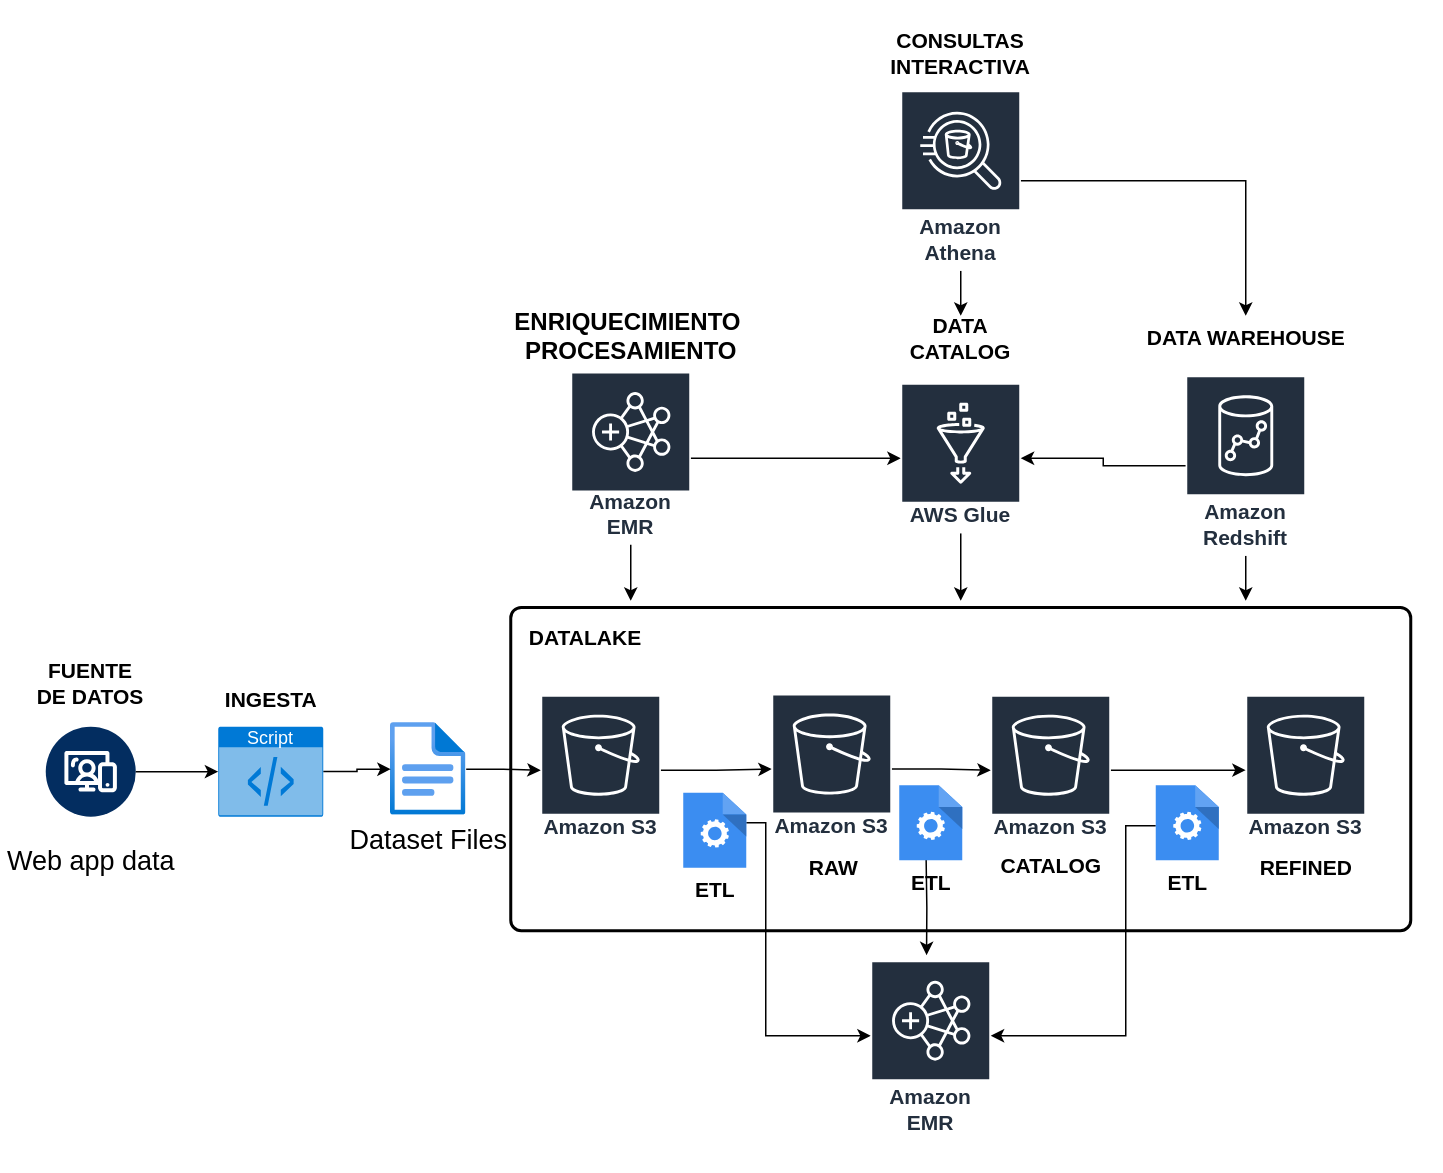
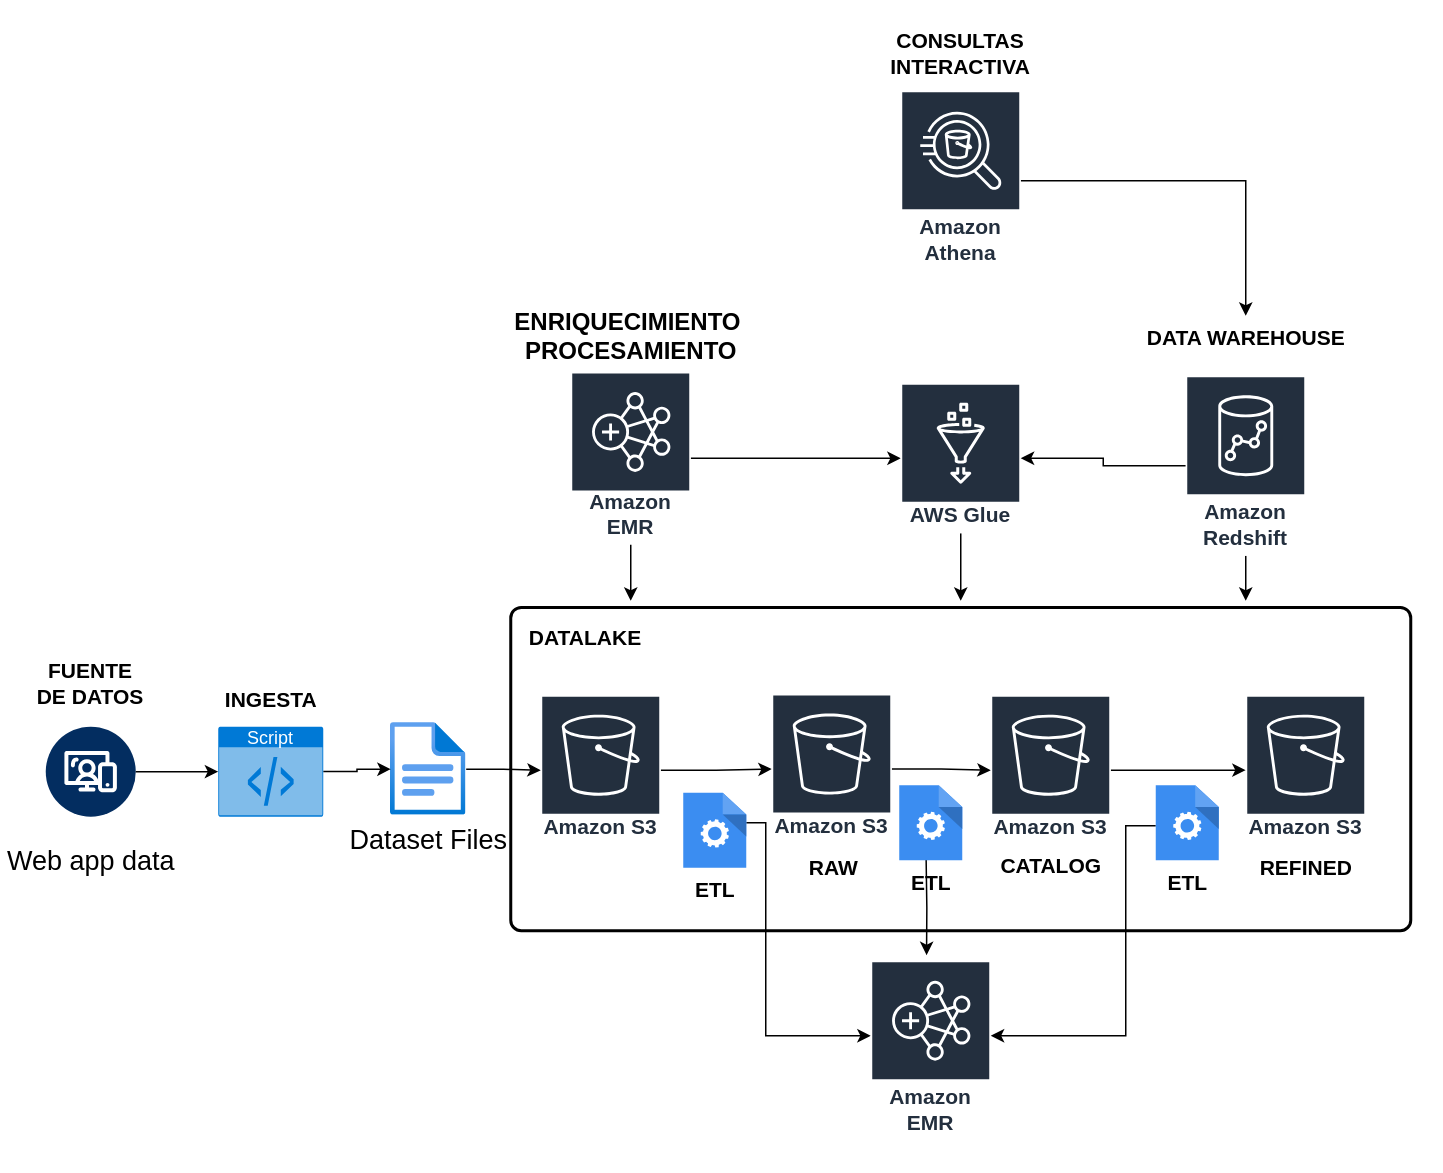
- <mxCell id="6" style="edgeStyle=orthogonalEdgeStyle;rounded=0;orthogonalLoop=1;jettySize=auto;html=1;entryX=0.5;entryY=0;entryDx=0;entryDy=0;" edge="1" parent="1" source="8" target="20"><mxGeometry relative="1" as="geometry" /></mxCell>
- <mxCell id="20" value="&lt;b&gt;&lt;font style=&quot;font-size: 14px;&quot;&gt;DATA CATALOG&lt;/font&gt;&lt;/b&gt;" style="text;html=1;align=center;verticalAlign=middle;whiteSpace=wrap;rounded=0;" parent="1" vertex="1"><mxGeometry x="610" y="210" width="60" height="30" as="geometry" /></mxCell>
